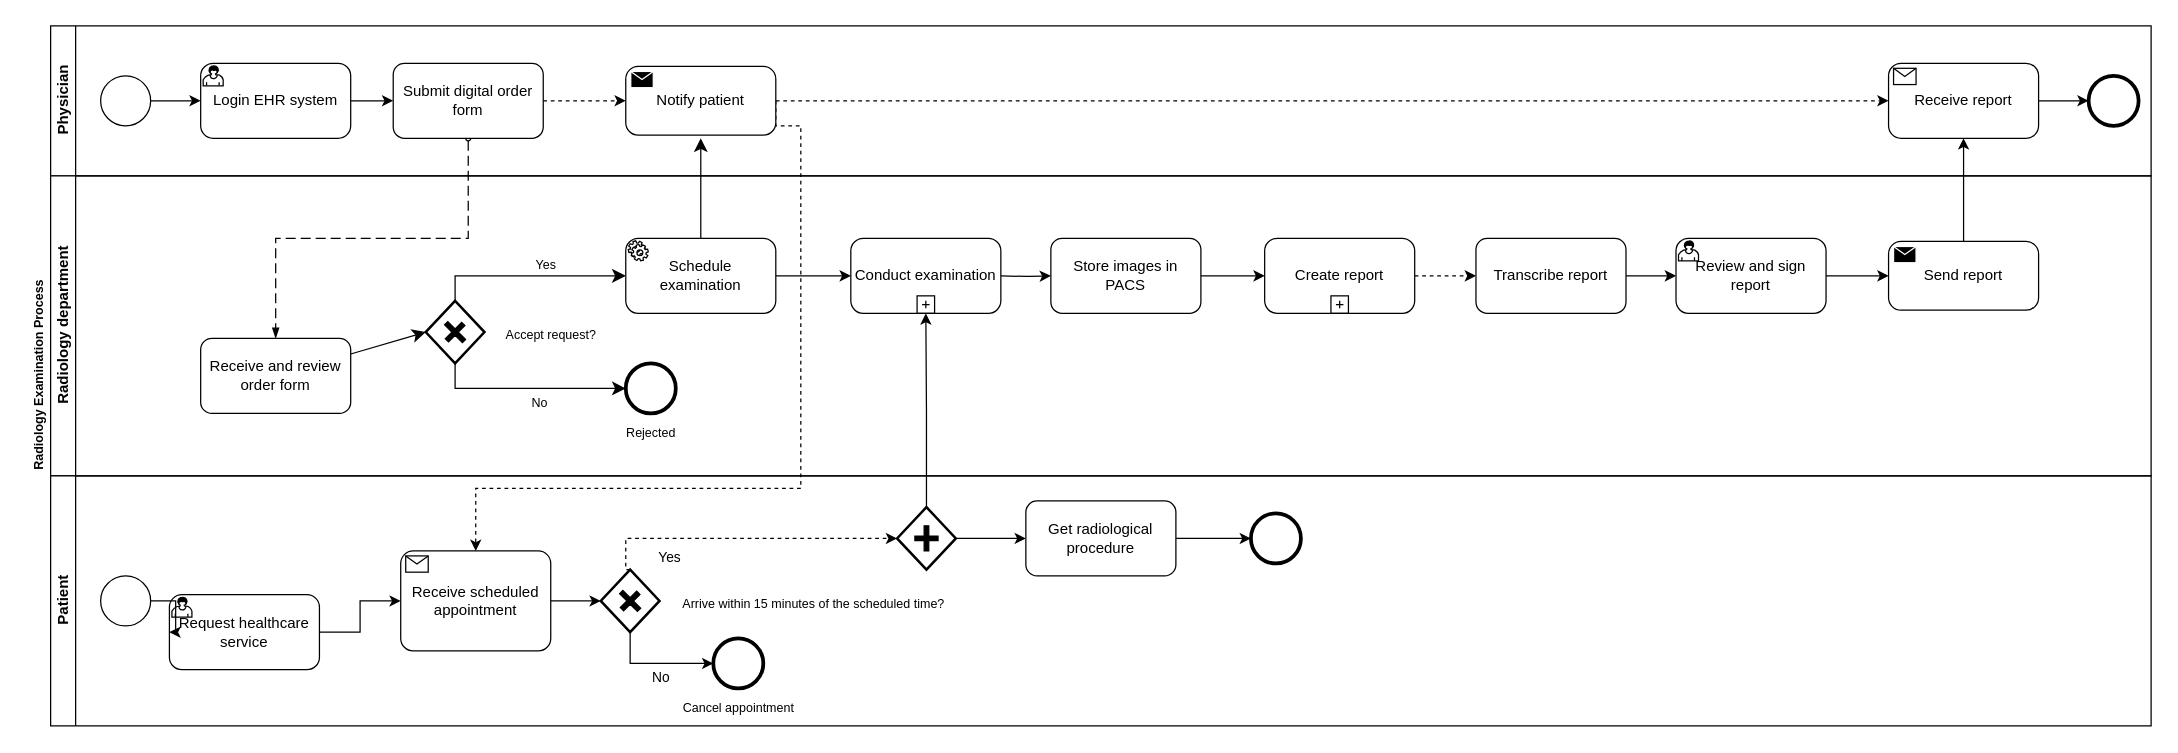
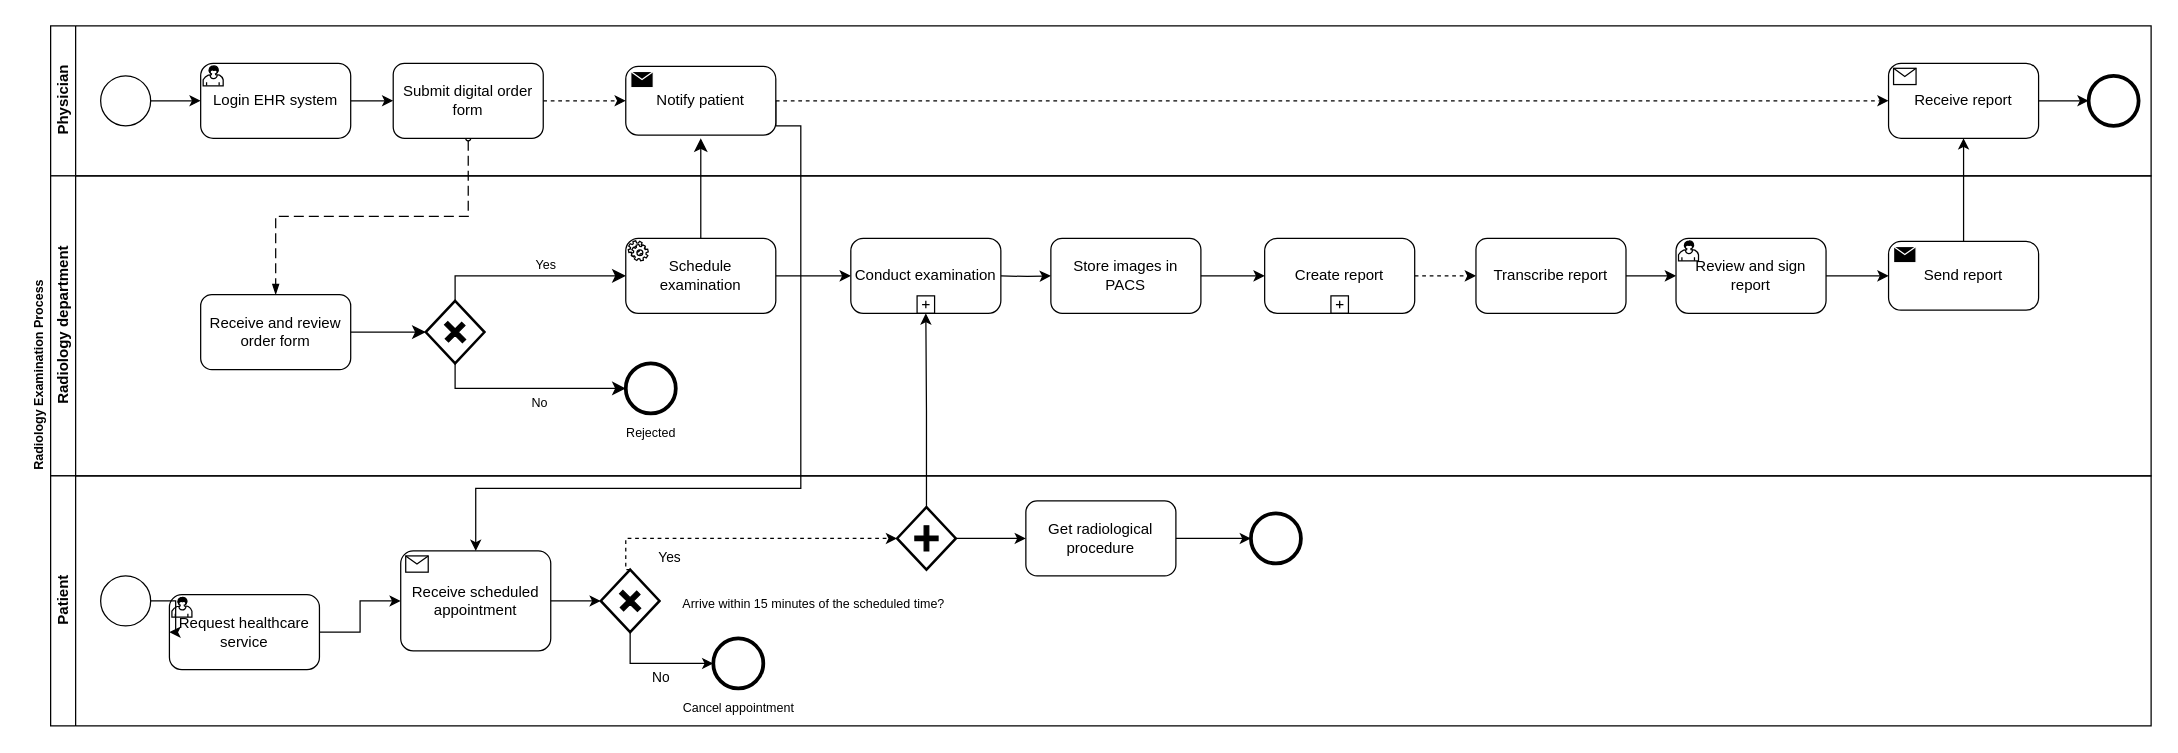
- <mxCell id="26" value="&lt;font style=&quot;font-size: 10px;&quot;&gt;Accept request?&lt;/font&gt;" style="text;html=1;align=center;verticalAlign=middle;resizable=0;points=[];autosize=1;strokeColor=none;fillColor=none;fontSize=16;" parent="19" vertex="1"><mxGeometry x="350" y="110" width="100" height="30" as="geometry" /></mxCell>
- <mxCell id="20" value="Receive and review order form" style="rounded=1;whiteSpace=wrap;html=1;" parent="19" vertex="1"><mxGeometry x="120" y="130" width="120" height="60" as="geometry" /></mxCell>
+ <mxCell id="20" value="Receive and review order form" style="rounded=1;whiteSpace=wrap;html=1;" parent="19" vertex="1"><mxGeometry x="120" y="95" width="120" height="60" as="geometry" /></mxCell>
- <mxCell id="5" style="edgeStyle=orthogonalEdgeStyle;rounded=0;orthogonalLoop=1;jettySize=auto;html=1;entryX=0.5;entryY=0;entryDx=0;entryDy=0;entryPerimeter=0;exitX=1;exitY=0.5;exitDx=0;exitDy=0;exitPerimeter=0;dashed=1;" edge="1" parent="2" source="12" target="56"><mxGeometry relative="1" as="geometry"><Array as="points"><mxPoint x="600" y="80" /><mxPoint x="620" y="80" /><mxPoint x="620" y="370" /><mxPoint x="360" y="370" /></Array></mxGeometry></mxCell>
+ <mxCell id="5" style="edgeStyle=orthogonalEdgeStyle;rounded=0;orthogonalLoop=1;jettySize=auto;html=1;entryX=0.5;entryY=0;entryDx=0;entryDy=0;entryPerimeter=0;exitX=1;exitY=0.5;exitDx=0;exitDy=0;exitPerimeter=0;dashed=0;" edge="1" parent="2" source="12" target="56"><mxGeometry relative="1" as="geometry"><Array as="points"><mxPoint x="600" y="80" /><mxPoint x="620" y="80" /><mxPoint x="620" y="370" /><mxPoint x="360" y="370" /></Array></mxGeometry></mxCell>
